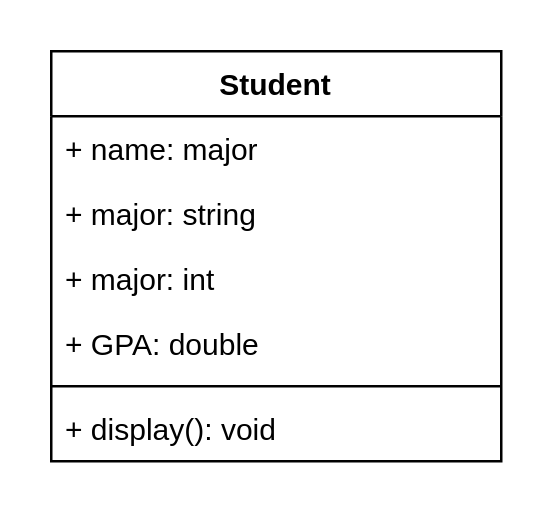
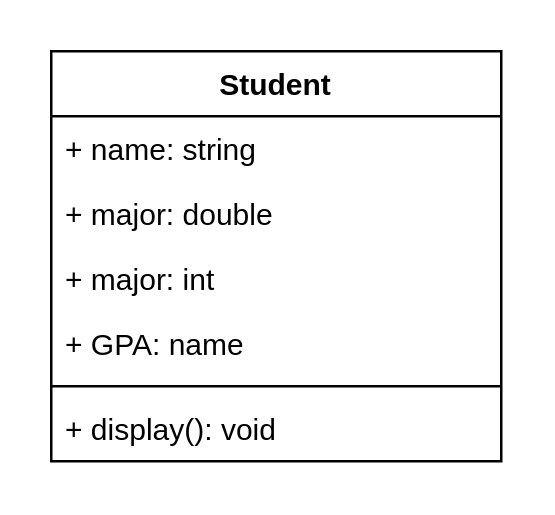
- <mxCell id="3" value="+ name: major" style="text;strokeColor=none;fillColor=none;align=left;verticalAlign=top;spacingLeft=4;spacingRight=4;overflow=hidden;rotatable=0;points=[[0,0.5],[1,0.5]];portConstraint=eastwest;whiteSpace=wrap;html=1;" vertex="1" parent="2"><mxGeometry y="26" width="180" height="26" as="geometry" /></mxCell>
+ <mxCell id="3" value="+ name: string" style="text;strokeColor=none;fillColor=none;align=left;verticalAlign=top;spacingLeft=4;spacingRight=4;overflow=hidden;rotatable=0;points=[[0,0.5],[1,0.5]];portConstraint=eastwest;whiteSpace=wrap;html=1;" vertex="1" parent="2"><mxGeometry y="26" width="180" height="26" as="geometry" /></mxCell>
- <mxCell id="4" value="&lt;span style=&quot;text-align: center;&quot;&gt;+ major: string&lt;/span&gt;" style="text;strokeColor=none;fillColor=none;align=left;verticalAlign=top;spacingLeft=4;spacingRight=4;overflow=hidden;rotatable=0;points=[[0,0.5],[1,0.5]];portConstraint=eastwest;whiteSpace=wrap;html=1;" vertex="1" parent="2"><mxGeometry y="52" width="180" height="26" as="geometry" /></mxCell>
+ <mxCell id="4" value="&lt;span style=&quot;text-align: center;&quot;&gt;+ major: double&lt;/span&gt;" style="text;strokeColor=none;fillColor=none;align=left;verticalAlign=top;spacingLeft=4;spacingRight=4;overflow=hidden;rotatable=0;points=[[0,0.5],[1,0.5]];portConstraint=eastwest;whiteSpace=wrap;html=1;" vertex="1" parent="2"><mxGeometry y="52" width="180" height="26" as="geometry" /></mxCell>
- <mxCell id="6" value="+ GPA: double" style="text;strokeColor=none;fillColor=none;align=left;verticalAlign=top;spacingLeft=4;spacingRight=4;overflow=hidden;rotatable=0;points=[[0,0.5],[1,0.5]];portConstraint=eastwest;whiteSpace=wrap;html=1;" vertex="1" parent="2"><mxGeometry y="104" width="180" height="26" as="geometry" /></mxCell>
+ <mxCell id="6" value="+ GPA: name" style="text;strokeColor=none;fillColor=none;align=left;verticalAlign=top;spacingLeft=4;spacingRight=4;overflow=hidden;rotatable=0;points=[[0,0.5],[1,0.5]];portConstraint=eastwest;whiteSpace=wrap;html=1;" vertex="1" parent="2"><mxGeometry y="104" width="180" height="26" as="geometry" /></mxCell>
